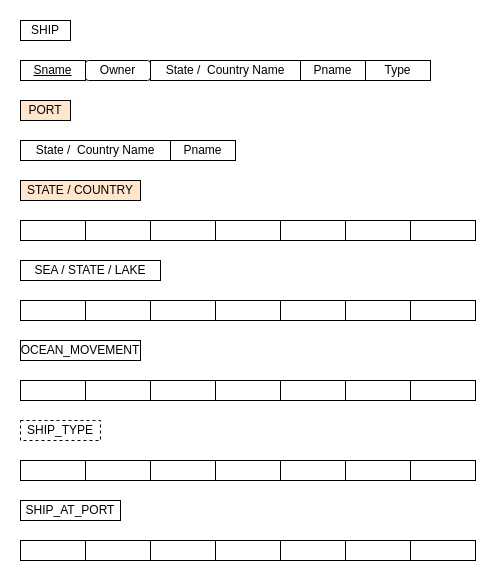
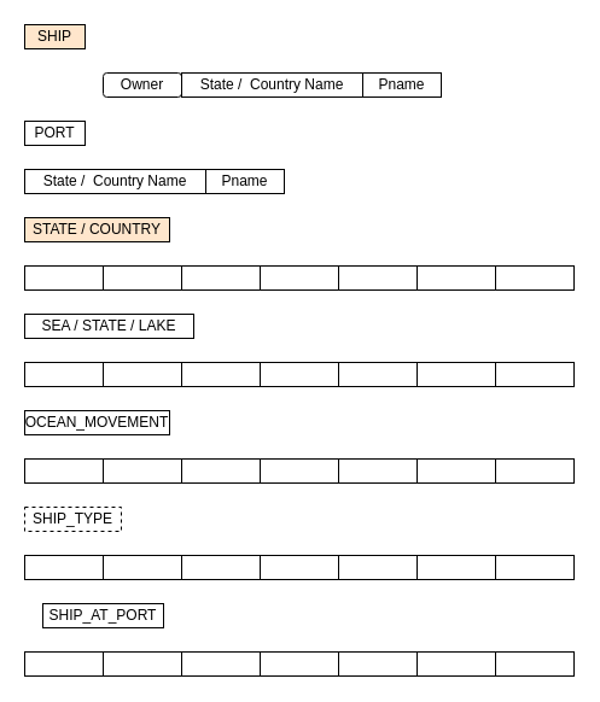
- <mxCell id="2" value="SHIP" style="rounded=0;whiteSpace=wrap;html=1;" vertex="1" parent="1"><mxGeometry x="20" y="20" width="50" height="20" as="geometry" /></mxCell>
+ <mxCell id="2" value="SHIP" style="rounded=0;whiteSpace=wrap;html=1;fillColor=#ffe6cc;" vertex="1" parent="1"><mxGeometry x="20" y="20" width="50" height="20" as="geometry" /></mxCell>
- <mxCell id="5" value="&lt;u&gt;Sname&lt;/u&gt;" style="rounded=0;whiteSpace=wrap;html=1;" vertex="1" parent="1"><mxGeometry x="20" y="60" width="65" height="20" as="geometry" /></mxCell>
- <mxCell id="7" value="Type" style="rounded=0;whiteSpace=wrap;html=1;" vertex="1" parent="1"><mxGeometry x="365" y="60" width="65" height="20" as="geometry" /></mxCell>
- <mxCell id="3" value="PORT" style="rounded=0;whiteSpace=wrap;html=1;fillColor=#ffe6cc;" vertex="1" parent="1"><mxGeometry x="20" y="100" width="50" height="20" as="geometry" /></mxCell>
+ <mxCell id="3" value="PORT" style="rounded=0;whiteSpace=wrap;html=1;" vertex="1" parent="1"><mxGeometry x="20" y="100" width="50" height="20" as="geometry" /></mxCell>
- <mxCell id="27" value="SHIP_AT_PORT" style="rounded=0;whiteSpace=wrap;html=1;" vertex="1" parent="1"><mxGeometry x="20" y="500" width="100" height="20" as="geometry" /></mxCell>
+ <mxCell id="27" value="SHIP_AT_PORT" style="rounded=0;whiteSpace=wrap;html=1;" vertex="1" parent="1"><mxGeometry x="35" y="500" width="100" height="20" as="geometry" /></mxCell>
